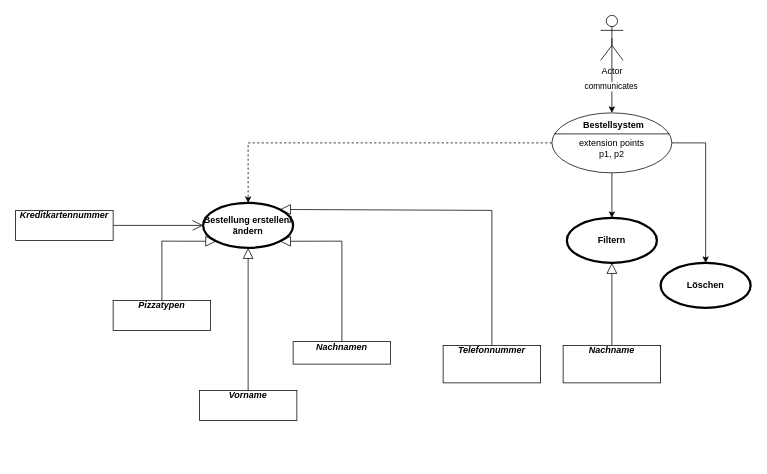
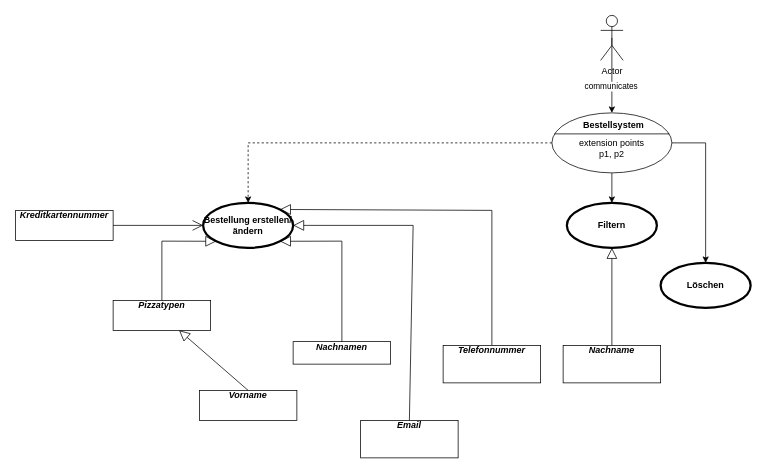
- <mxCell id="11" value="Filtern" style="shape=ellipse;html=1;strokeWidth=3;fontStyle=1;whiteSpace=wrap;align=center;perimeter=ellipsePerimeter;" parent="1" vertex="1"><mxGeometry x="755" y="290" width="120" height="60" as="geometry" /></mxCell>
+ <mxCell id="11" value="Filtern" style="shape=ellipse;html=1;strokeWidth=3;fontStyle=1;whiteSpace=wrap;align=center;perimeter=ellipsePerimeter;" parent="1" vertex="1"><mxGeometry x="755" y="270" width="120" height="60" as="geometry" /></mxCell>
+ <mxCell id="23" value="" style="edgeStyle=none;html=1;endArrow=block;endFill=0;endSize=12;verticalAlign=bottom;rounded=0;exitX=0.5;exitY=0;exitDx=0;exitDy=0;entryX=1;entryY=0.5;entryDx=0;entryDy=0;" parent="1" source="16" target="5" edge="1"><mxGeometry width="160" relative="1" as="geometry"><mxPoint x="530" y="300" as="sourcePoint" /><mxPoint x="270" y="340" as="targetPoint" /><Array as="points"><mxPoint x="550" y="300" /></Array></mxGeometry></mxCell>
- <mxCell id="21" value="" style="edgeStyle=none;html=1;endArrow=block;endFill=0;endSize=12;verticalAlign=bottom;rounded=0;exitX=0.5;exitY=0;exitDx=0;exitDy=0;entryX=0.5;entryY=1;entryDx=0;entryDy=0;" parent="1" source="14" target="5" edge="1"><mxGeometry width="160" relative="1" as="geometry"><mxPoint x="90" y="320" as="sourcePoint" /><mxPoint x="250" y="320" as="targetPoint" /></mxGeometry></mxCell>
+ <mxCell id="21" value="" style="edgeStyle=none;html=1;endArrow=block;endFill=0;endSize=12;verticalAlign=bottom;rounded=0;exitX=0.5;exitY=0;exitDx=0;exitDy=0;" parent="1" source="14" target="13" edge="1"><mxGeometry width="160" relative="1" as="geometry"><mxPoint x="90" y="320" as="sourcePoint" /><mxPoint x="250" y="320" as="targetPoint" /></mxGeometry></mxCell>
+ <mxCell id="16" value="&lt;div&gt;&lt;b&gt;&lt;i&gt;Email&lt;/i&gt;&lt;/b&gt;&lt;/div&gt;" style="shape=rect;html=1;overflow=fill;whiteSpace=wrap;align=center;" parent="1" vertex="1"><mxGeometry x="480" y="560" width="130" height="50" as="geometry" /></mxCell>
